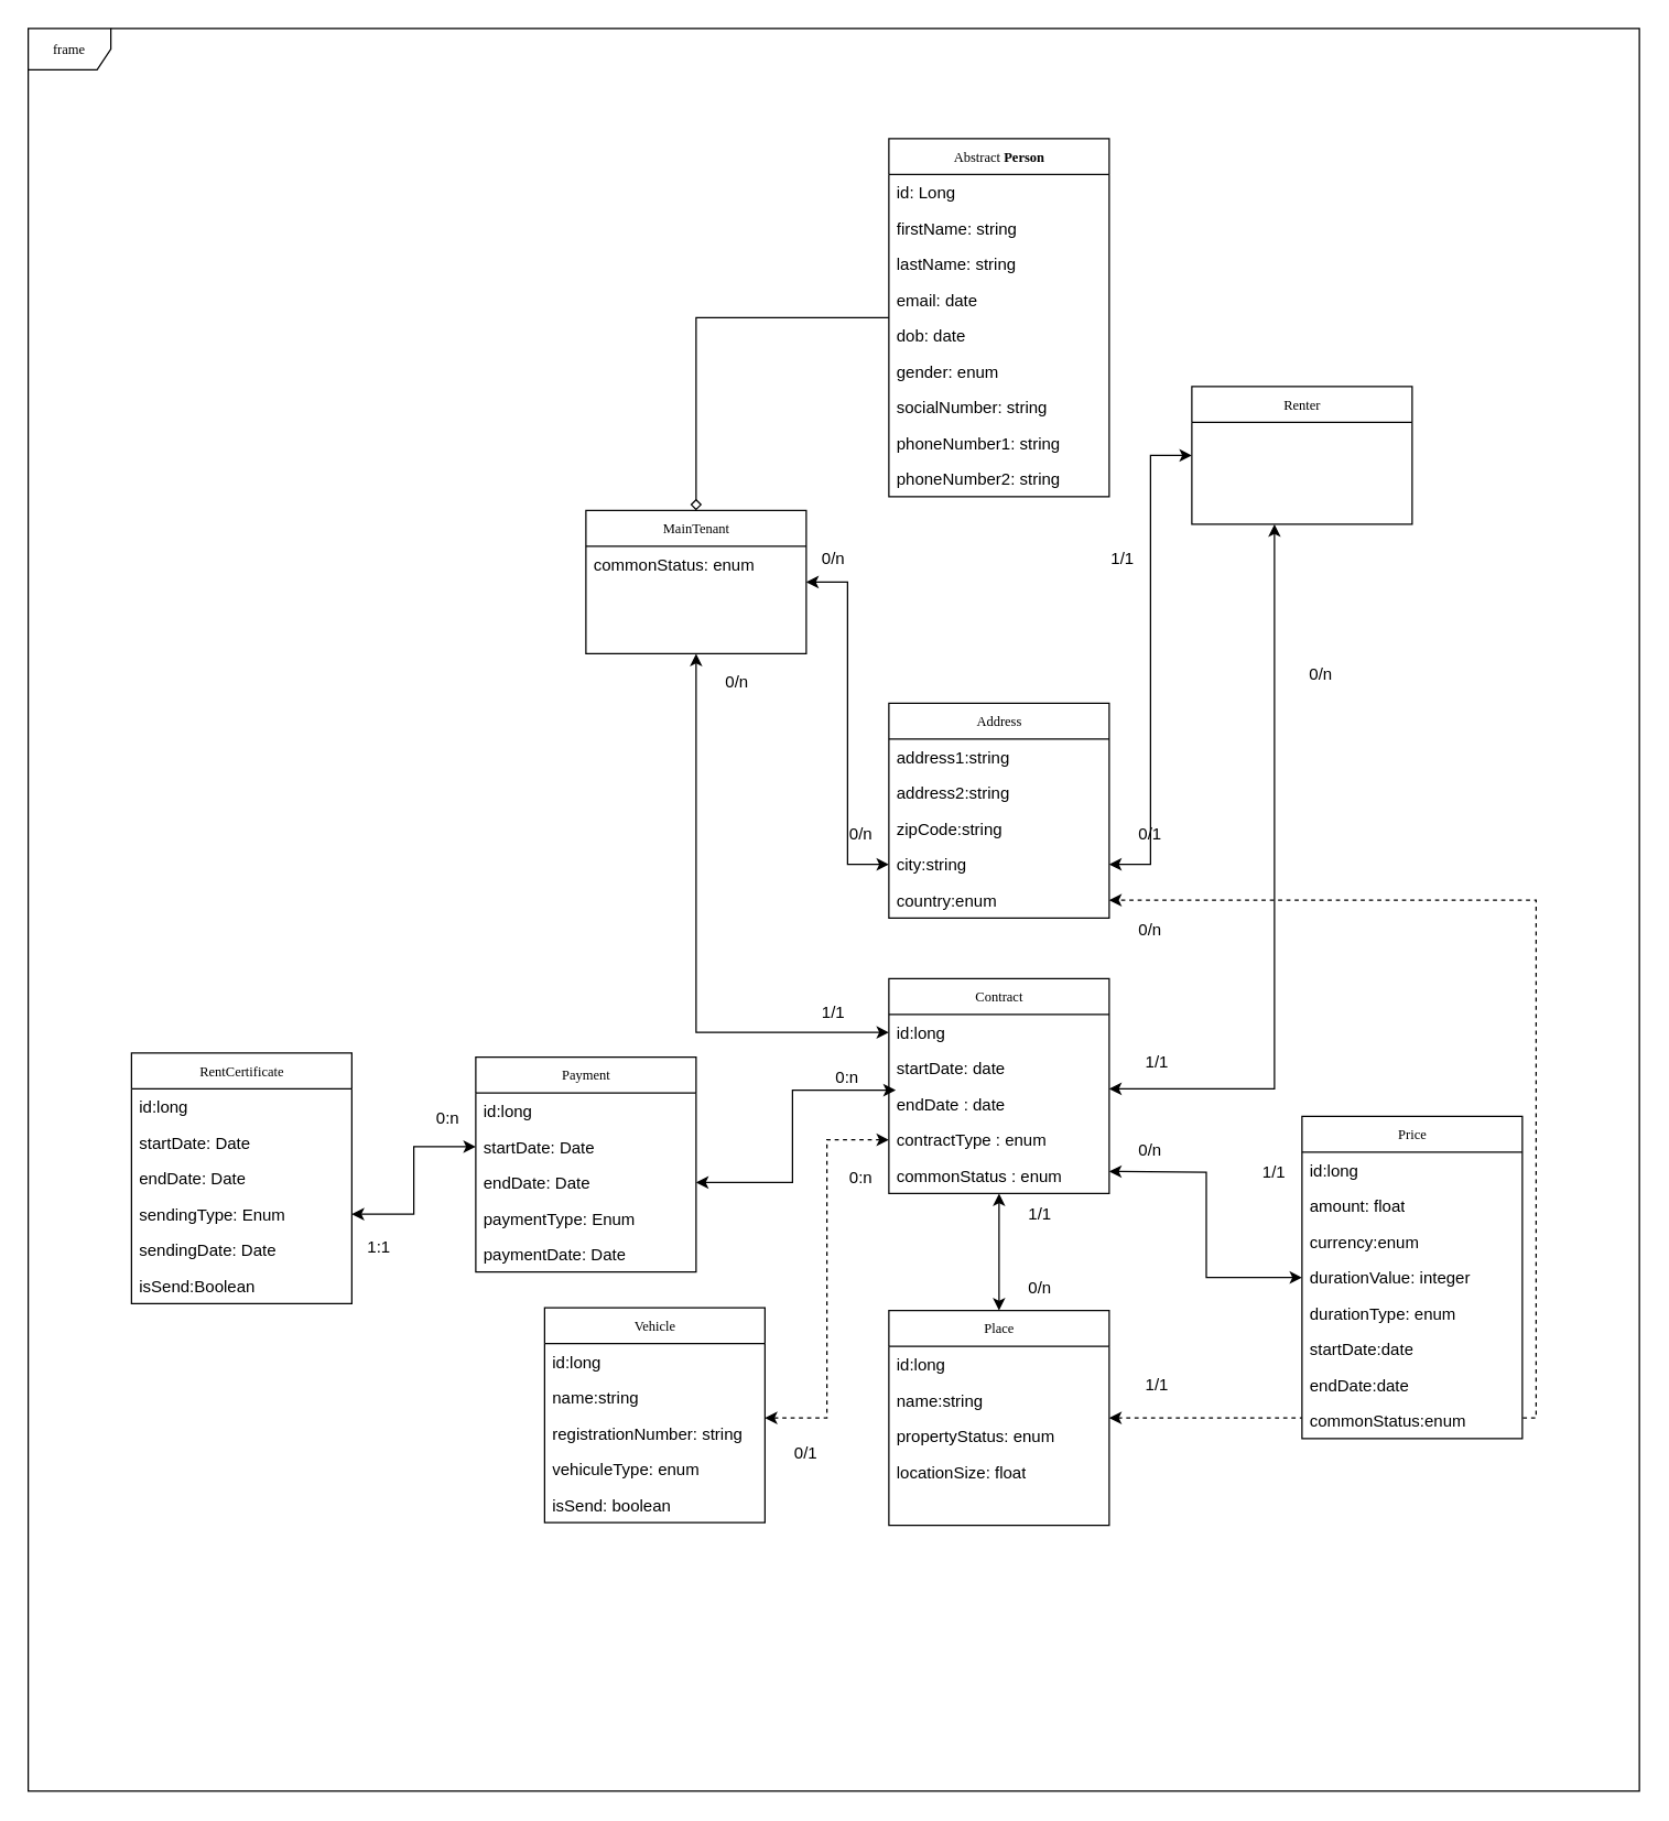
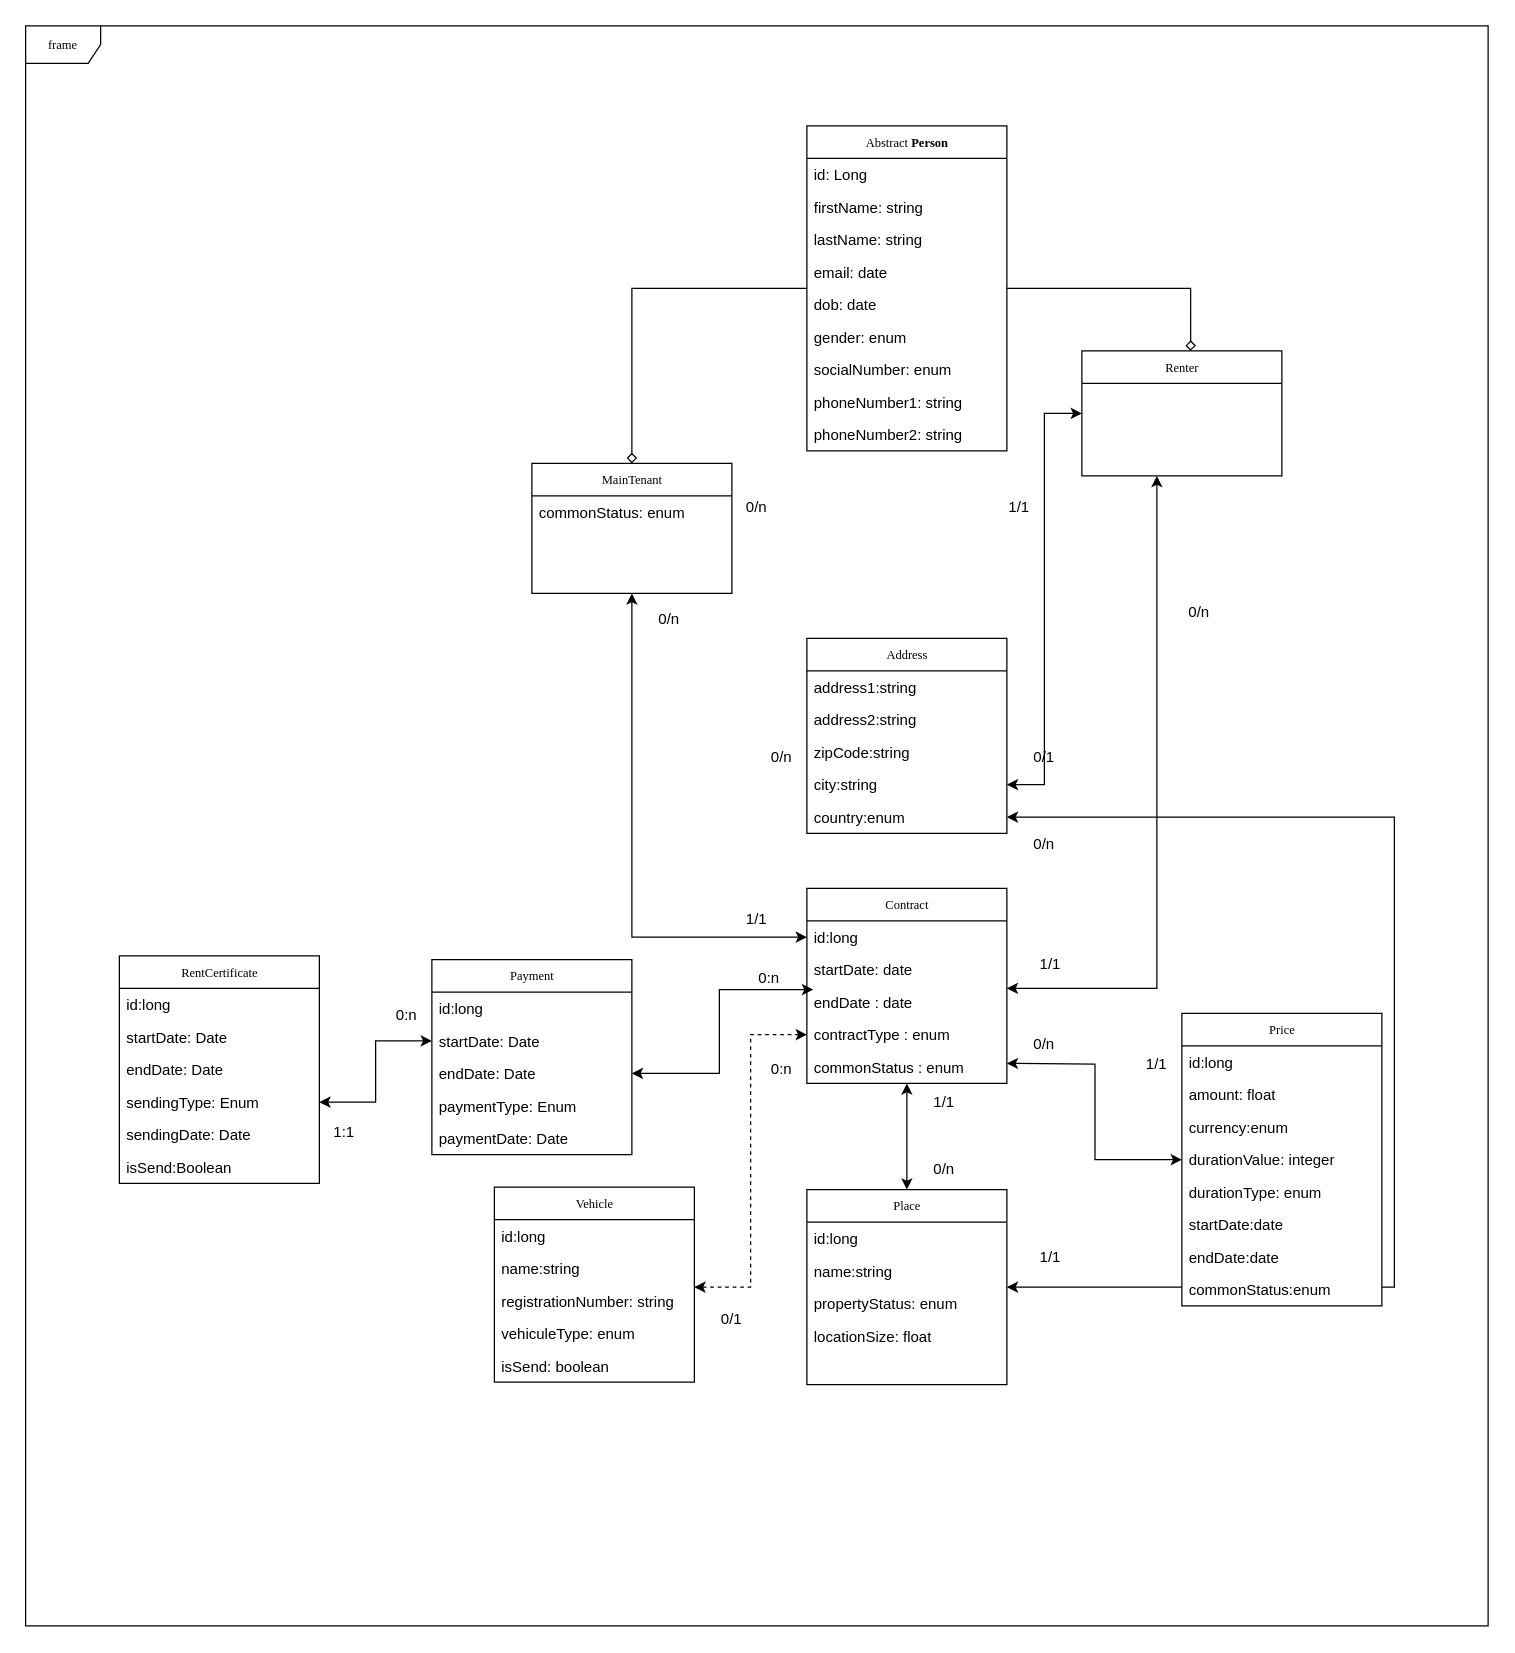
+ <mxCell id="11" style="edgeStyle=orthogonalEdgeStyle;rounded=0;orthogonalLoop=1;jettySize=auto;html=1;entryX=0.544;entryY=0;entryDx=0;entryDy=0;entryPerimeter=0;endArrow=diamond;endFill=0;" parent="1" source="12" target="5" edge="1"><mxGeometry relative="1" as="geometry" /></mxCell>
- <mxCell id="19" value="socialNumber: string" style="text;html=1;strokeColor=none;fillColor=none;align=left;verticalAlign=top;spacingLeft=4;spacingRight=4;whiteSpace=wrap;overflow=hidden;rotatable=0;points=[[0,0.5],[1,0.5]];portConstraint=eastwest;" parent="12" vertex="1"><mxGeometry y="182" width="160" height="26" as="geometry" /></mxCell>
+ <mxCell id="19" value="socialNumber: enum" style="text;html=1;strokeColor=none;fillColor=none;align=left;verticalAlign=top;spacingLeft=4;spacingRight=4;whiteSpace=wrap;overflow=hidden;rotatable=0;points=[[0,0.5],[1,0.5]];portConstraint=eastwest;" parent="12" vertex="1"><mxGeometry y="182" width="160" height="26" as="geometry" /></mxCell>
- <mxCell id="6" style="rounded=0;orthogonalLoop=1;jettySize=auto;html=1;entryX=0;entryY=0.75;entryDx=0;entryDy=0;endArrow=classic;endFill=1;edgeStyle=orthogonalEdgeStyle;startArrow=classic;startFill=1;" parent="1" source="8" target="22" edge="1"><mxGeometry relative="1" as="geometry" /></mxCell>
- <mxCell id="43" style="edgeStyle=orthogonalEdgeStyle;rounded=0;orthogonalLoop=1;jettySize=auto;html=1;startArrow=classic;startFill=1;endArrow=classic;endFill=1;dashed=1;" parent="1" source="45" target="27" edge="1"><mxGeometry relative="1" as="geometry"><Array as="points"><mxPoint x="1115" y="1029" /><mxPoint x="1115" y="653" /></Array></mxGeometry></mxCell>
+ <mxCell id="43" style="edgeStyle=orthogonalEdgeStyle;rounded=0;orthogonalLoop=1;jettySize=auto;html=1;startArrow=classic;startFill=1;endArrow=classic;endFill=1;" parent="1" source="45" target="27" edge="1"><mxGeometry relative="1" as="geometry"><Array as="points"><mxPoint x="1115" y="1029" /><mxPoint x="1115" y="653" /></Array></mxGeometry></mxCell>
